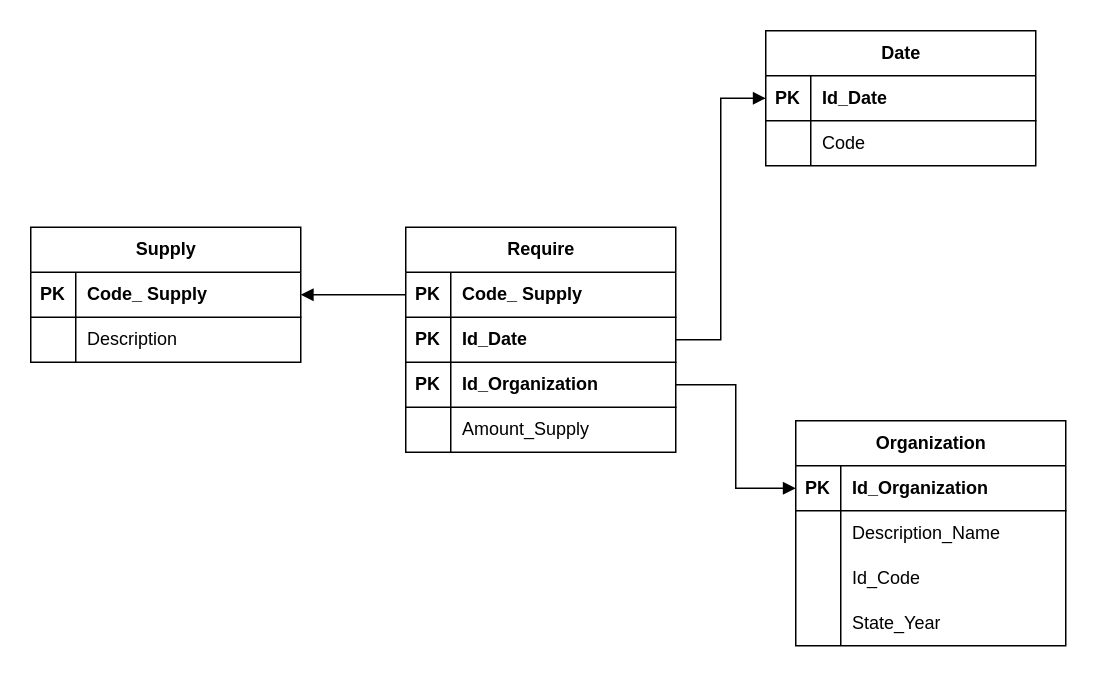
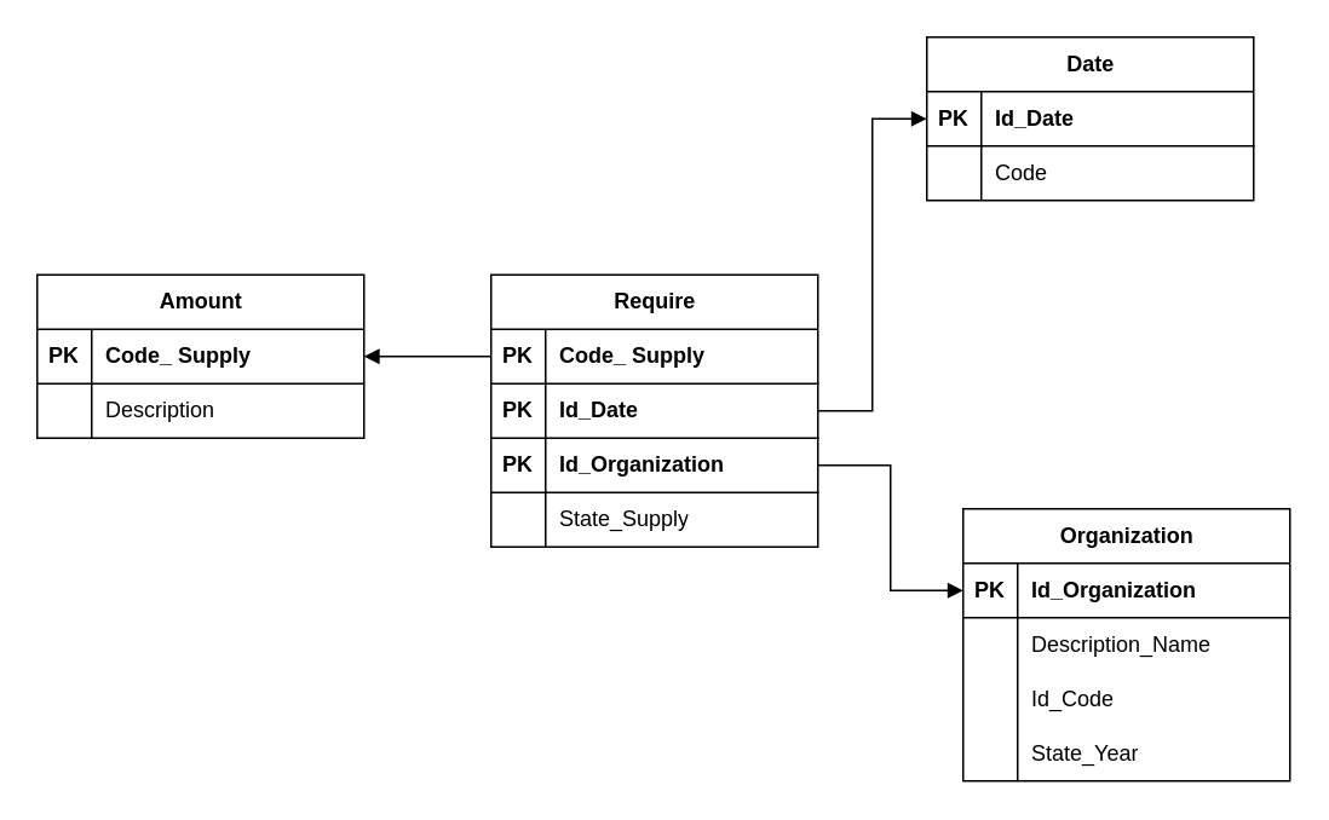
- <mxCell id="30" value="Supply" style="shape=table;startSize=30;container=1;collapsible=1;childLayout=tableLayout;fixedRows=1;rowLines=0;fontStyle=1;align=center;resizeLast=1;html=1;" vertex="1" parent="1"><mxGeometry x="20" y="151" width="180" height="90" as="geometry" /></mxCell>
+ <mxCell id="30" value="Amount" style="shape=table;startSize=30;container=1;collapsible=1;childLayout=tableLayout;fixedRows=1;rowLines=0;fontStyle=1;align=center;resizeLast=1;html=1;" vertex="1" parent="1"><mxGeometry x="20" y="151" width="180" height="90" as="geometry" /></mxCell>
- <mxCell id="16" value="Amount_Supply" style="shape=partialRectangle;connectable=0;fillColor=none;top=0;left=0;bottom=0;right=0;align=left;spacingLeft=6;overflow=hidden;whiteSpace=wrap;html=1;" vertex="1" parent="14"><mxGeometry x="30" width="150" height="30" as="geometry"><mxRectangle width="150" height="30" as="alternateBounds" /></mxGeometry></mxCell>
+ <mxCell id="16" value="State_Supply" style="shape=partialRectangle;connectable=0;fillColor=none;top=0;left=0;bottom=0;right=0;align=left;spacingLeft=6;overflow=hidden;whiteSpace=wrap;html=1;" vertex="1" parent="14"><mxGeometry x="30" width="150" height="30" as="geometry"><mxRectangle width="150" height="30" as="alternateBounds" /></mxGeometry></mxCell>
